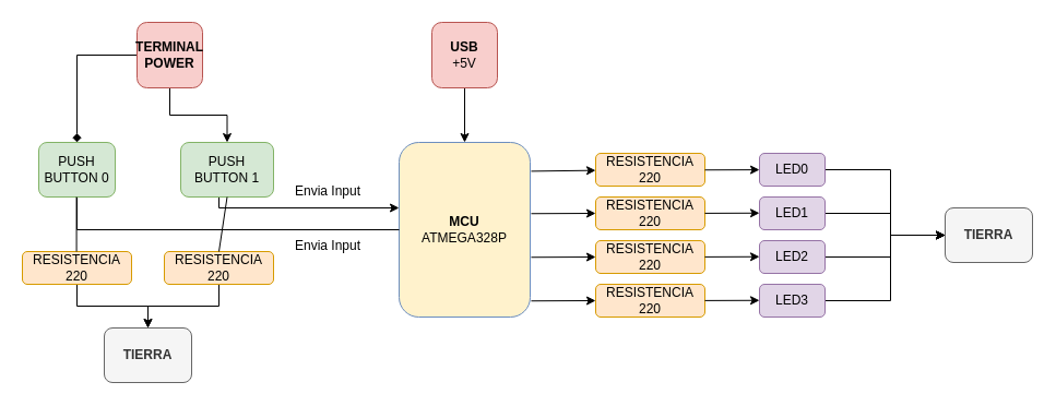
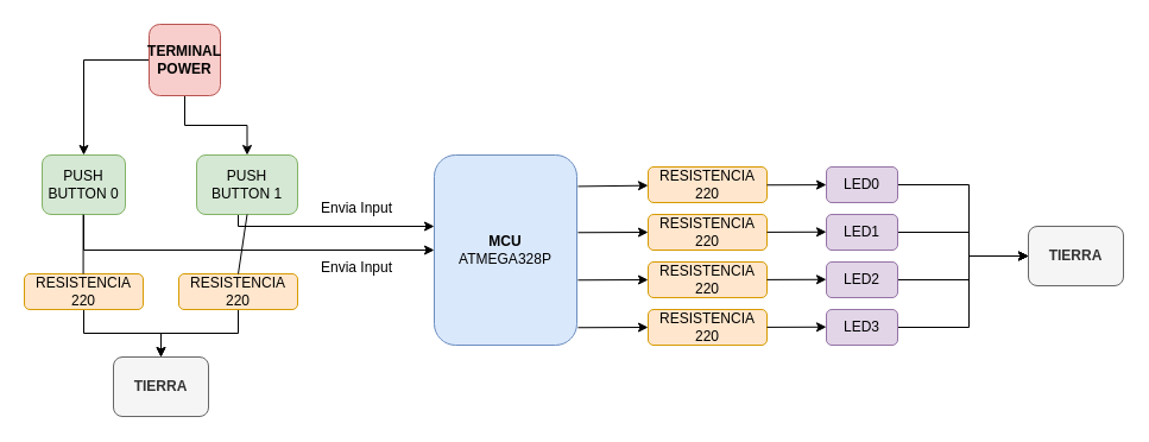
- <mxCell id="3" value="&lt;b&gt;USB&lt;/b&gt;&lt;br&gt;+5V" style="rounded=1;whiteSpace=wrap;html=1;fillColor=#f8cecc;strokeColor=#b85450;" parent="1" vertex="1"><mxGeometry x="395" y="20" width="60" height="60" as="geometry" /></mxCell>
- <mxCell id="2" style="edgeStyle=orthogonalEdgeStyle;rounded=0;orthogonalLoop=1;jettySize=auto;html=1;exitX=0.5;exitY=1;exitDx=0;exitDy=0;entryX=0.5;entryY=0;entryDx=0;entryDy=0;" parent="1" source="3" target="4" edge="1"><mxGeometry relative="1" as="geometry" /></mxCell>
- <mxCell id="26" style="edgeStyle=orthogonalEdgeStyle;rounded=0;orthogonalLoop=1;jettySize=auto;html=1;entryX=0.5;entryY=0;entryDx=0;entryDy=0;endArrow=diamond;" parent="1" source="28" target="30" edge="1"><mxGeometry relative="1" as="geometry" /></mxCell>
+ <mxCell id="26" style="edgeStyle=orthogonalEdgeStyle;rounded=0;orthogonalLoop=1;jettySize=auto;html=1;entryX=0.5;entryY=0;entryDx=0;entryDy=0;" parent="1" source="28" target="30" edge="1"><mxGeometry relative="1" as="geometry" /></mxCell>
- <mxCell id="29" style="edgeStyle=orthogonalEdgeStyle;rounded=0;orthogonalLoop=1;jettySize=auto;html=1;entryX=0;entryY=0.5;entryDx=0;entryDy=0;endArrow=none;" parent="1" source="30" target="4" edge="1"><mxGeometry relative="1" as="geometry"><Array as="points"><mxPoint x="70" y="210" /></Array></mxGeometry></mxCell>
+ <mxCell id="29" style="edgeStyle=orthogonalEdgeStyle;rounded=0;orthogonalLoop=1;jettySize=auto;html=1;entryX=0;entryY=0.5;entryDx=0;entryDy=0;" parent="1" source="30" target="4" edge="1"><mxGeometry relative="1" as="geometry"><Array as="points"><mxPoint x="70" y="210" /></Array></mxGeometry></mxCell>
- <mxCell id="4" value="&lt;b&gt;MCU&lt;/b&gt;&lt;br&gt;ATMEGA328P" style="rounded=1;whiteSpace=wrap;html=1;fillColor=#fff2cc;strokeColor=#6c8ebf;" parent="1" vertex="1"><mxGeometry x="365" y="130" width="120" height="160" as="geometry" /></mxCell>
+ <mxCell id="4" value="&lt;b&gt;MCU&lt;/b&gt;&lt;br&gt;ATMEGA328P" style="rounded=1;whiteSpace=wrap;html=1;fillColor=#dae8fc;strokeColor=#6c8ebf;" parent="1" vertex="1"><mxGeometry x="365" y="130" width="120" height="160" as="geometry" /></mxCell>
